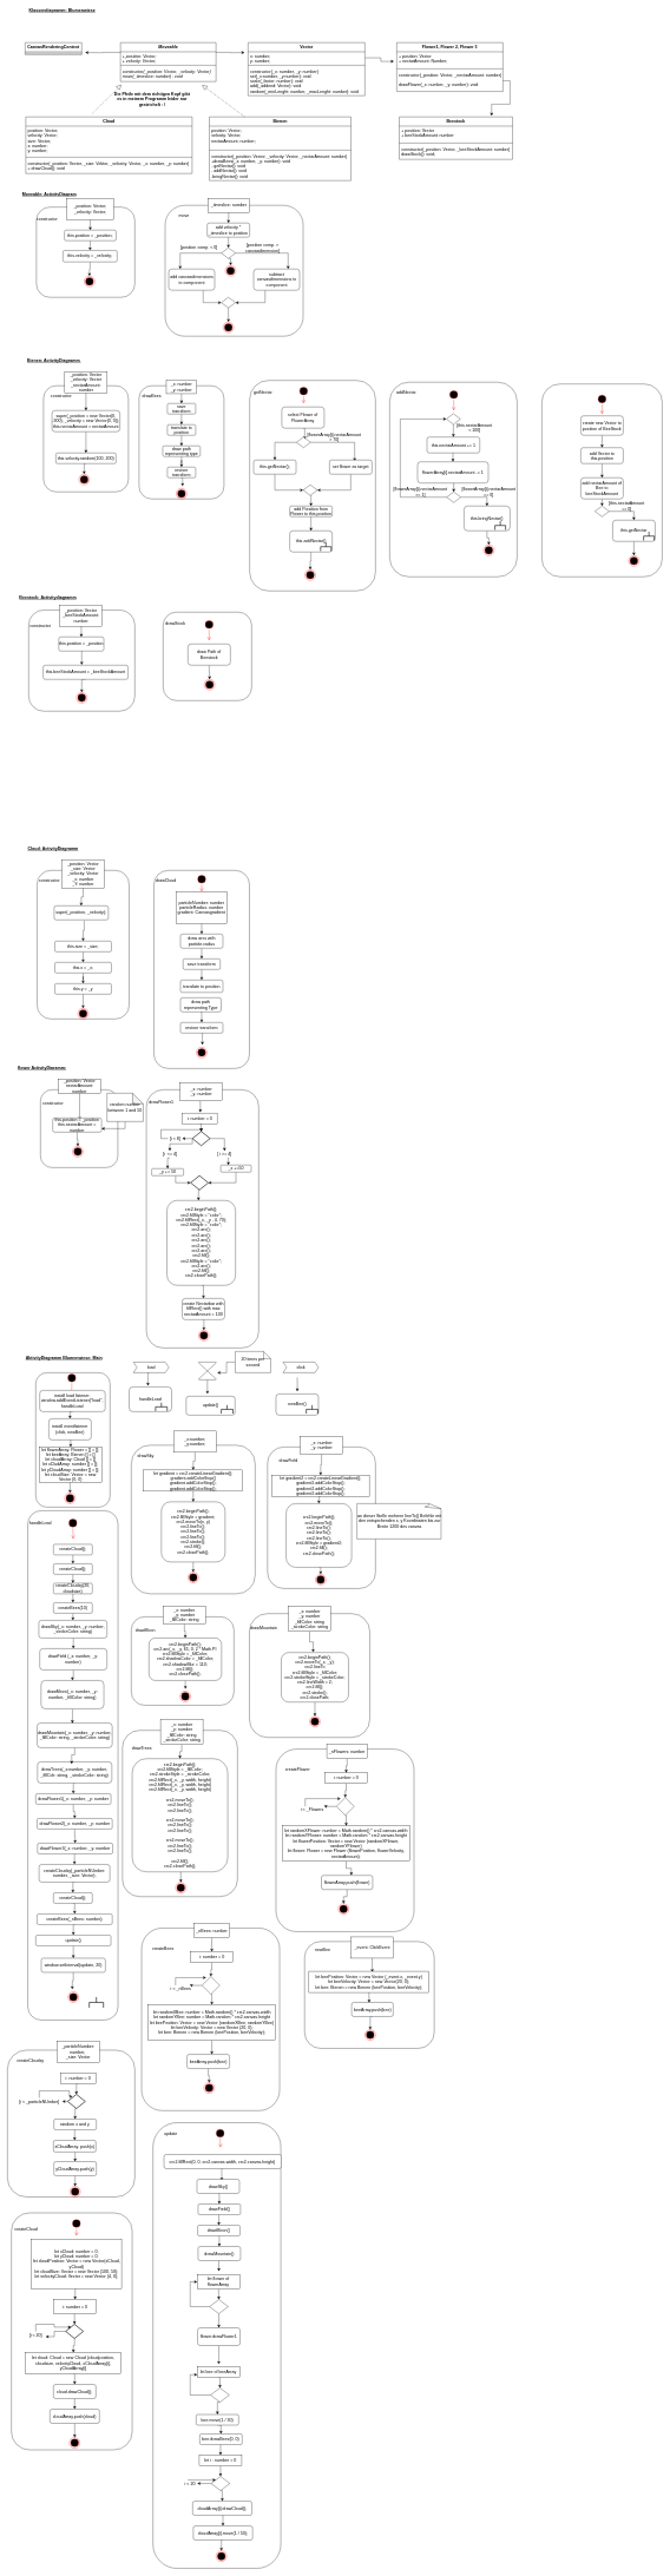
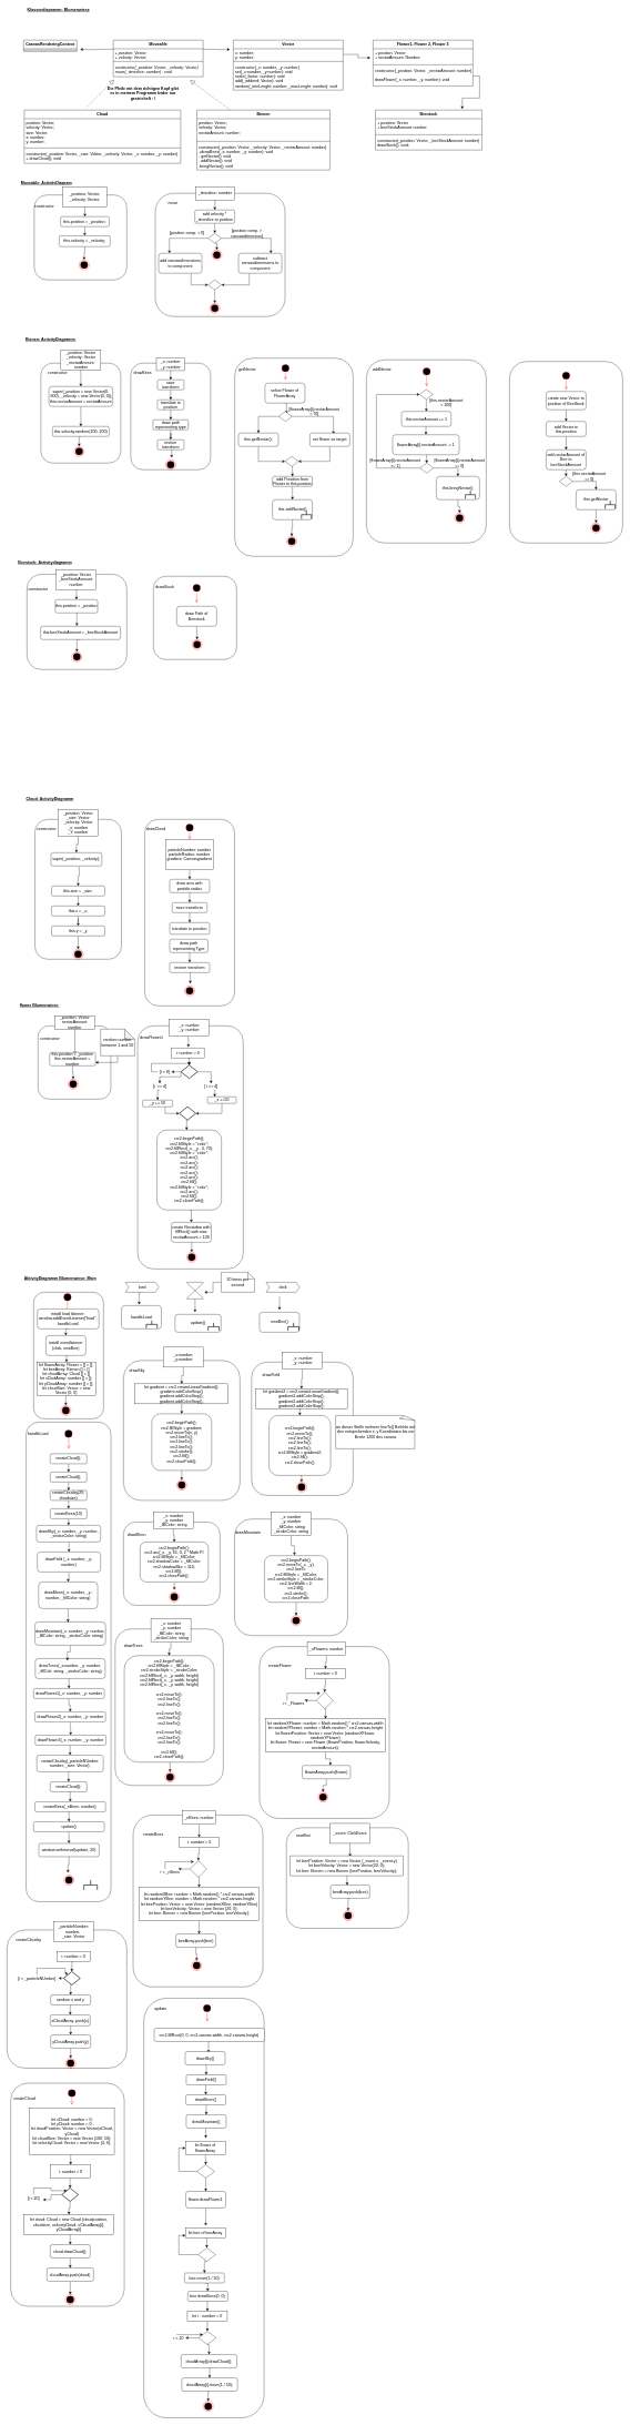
- <mxCell id="301" value="&lt;b&gt;&lt;u&gt;flower ActivityDiaramm:&lt;/u&gt;&lt;/b&gt;" style="text;html=1;strokeColor=none;fillColor=none;align=center;verticalAlign=middle;whiteSpace=wrap;rounded=0;" parent="1" vertex="1"><mxGeometry x="43.87" y="3010" width="148.13" height="20" as="geometry" /></mxCell>
+ <mxCell id="301" value="&lt;b&gt;&lt;u&gt;flower Blumenwiese:&lt;/u&gt;&lt;/b&gt;" style="text;html=1;strokeColor=none;fillColor=none;align=center;verticalAlign=middle;whiteSpace=wrap;rounded=0;" parent="1" vertex="1"><mxGeometry x="43.87" y="3010" width="148.13" height="20" as="geometry" /></mxCell>
